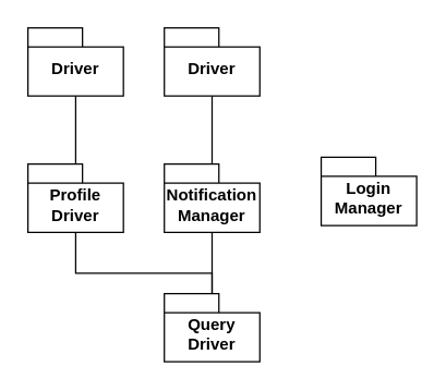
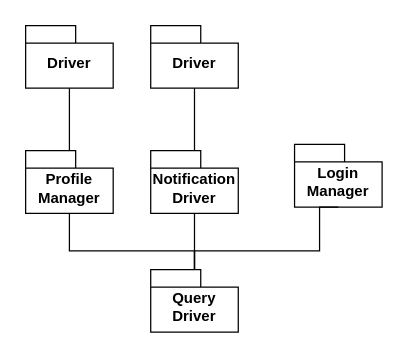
- <mxCell id="5" value="Profile Driver" style="shape=folder;fontStyle=1;spacingTop=10;tabWidth=40;tabHeight=14;tabPosition=left;html=1;whiteSpace=wrap;" parent="1" vertex="1"><mxGeometry x="20" y="120" width="70" height="50" as="geometry" /></mxCell>
+ <mxCell id="5" value="Profile Manager" style="shape=folder;fontStyle=1;spacingTop=10;tabWidth=40;tabHeight=14;tabPosition=left;html=1;whiteSpace=wrap;" parent="1" vertex="1"><mxGeometry x="20" y="120" width="70" height="50" as="geometry" /></mxCell>
- <mxCell id="6" value="Notification Manager" style="shape=folder;fontStyle=1;spacingTop=10;tabWidth=40;tabHeight=14;tabPosition=left;html=1;whiteSpace=wrap;" parent="1" vertex="1"><mxGeometry x="120" y="120" width="70" height="50" as="geometry" /></mxCell>
+ <mxCell id="6" value="Notification Driver" style="shape=folder;fontStyle=1;spacingTop=10;tabWidth=40;tabHeight=14;tabPosition=left;html=1;whiteSpace=wrap;" parent="1" vertex="1"><mxGeometry x="120" y="120" width="70" height="50" as="geometry" /></mxCell>
+ <mxCell id="10" style="edgeStyle=orthogonalEdgeStyle;rounded=0;orthogonalLoop=1;jettySize=auto;html=1;entryX=0.5;entryY=1;entryDx=0;entryDy=0;entryPerimeter=0;endArrow=none;endFill=0;" parent="1" source="3" target="2" edge="1"><mxGeometry relative="1" as="geometry"><Array as="points"><mxPoint x="155" y="200" /><mxPoint x="255" y="200" /></Array></mxGeometry></mxCell>
